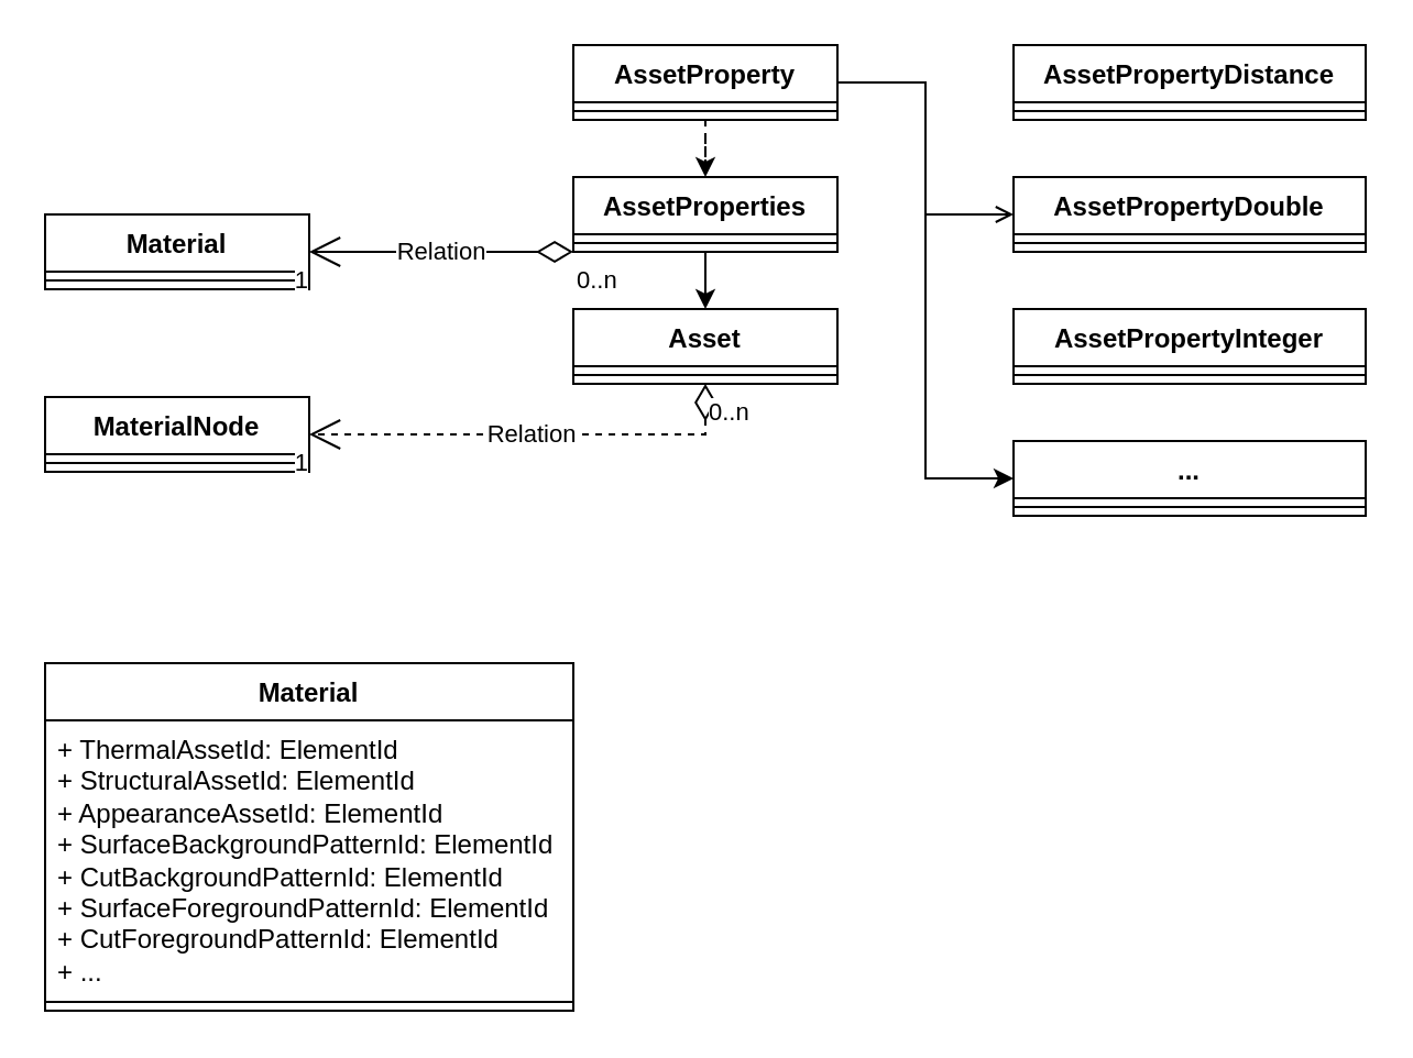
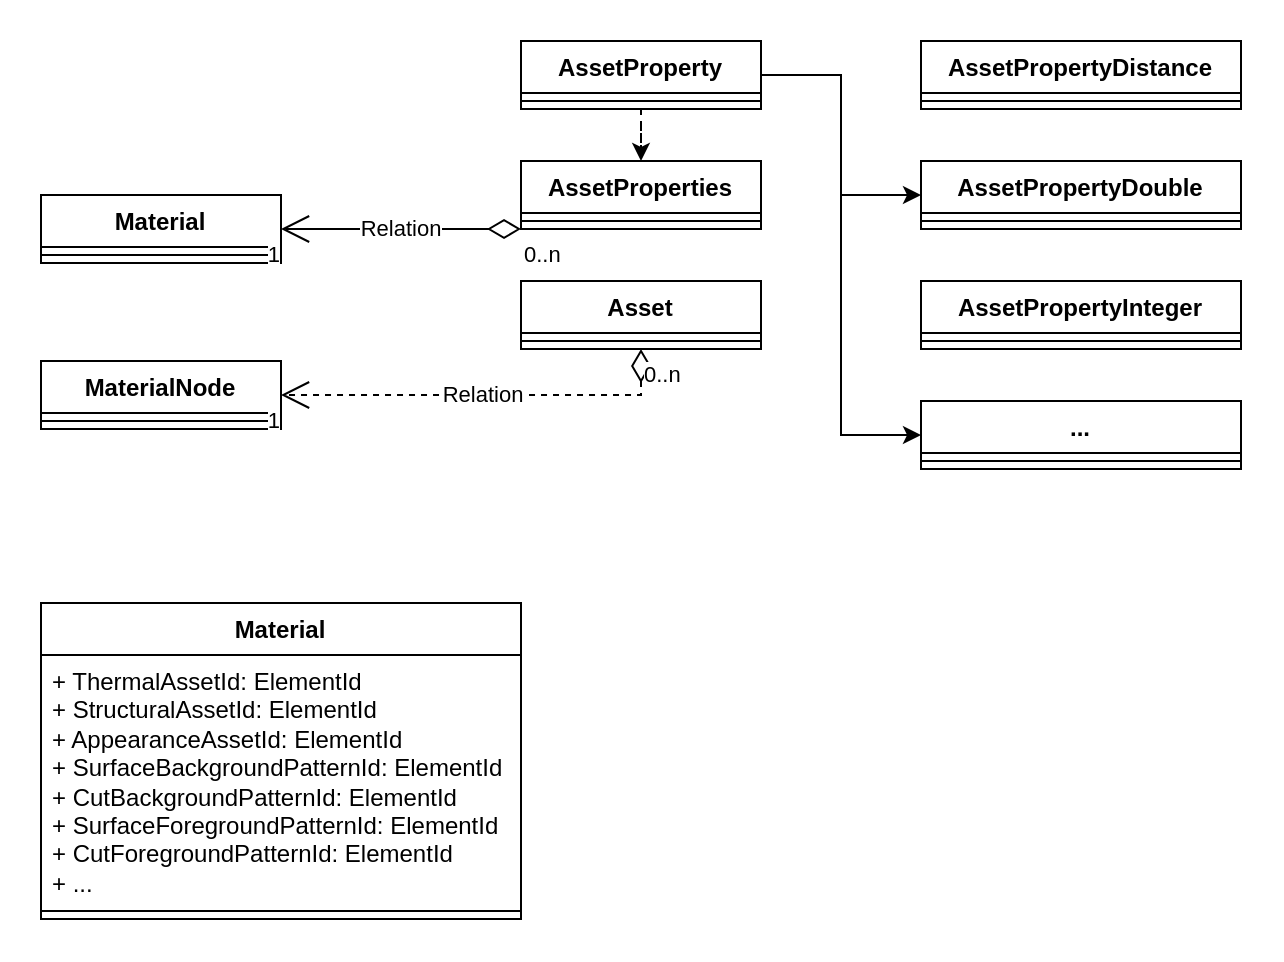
- <mxCell id="2" style="edgeStyle=orthogonalEdgeStyle;rounded=0;orthogonalLoop=1;jettySize=auto;html=1;entryX=0;entryY=0.5;entryDx=0;entryDy=0;endArrow=open;" edge="1" parent="1" source="5" target="7"><mxGeometry relative="1" as="geometry" /></mxCell>
+ <mxCell id="2" style="edgeStyle=orthogonalEdgeStyle;rounded=0;orthogonalLoop=1;jettySize=auto;html=1;entryX=0;entryY=0.5;entryDx=0;entryDy=0;" edge="1" parent="1" source="5" target="7"><mxGeometry relative="1" as="geometry" /></mxCell>
- <mxCell id="17" style="edgeStyle=orthogonalEdgeStyle;rounded=0;orthogonalLoop=1;jettySize=auto;html=1;" edge="1" parent="1" source="18" target="15"><mxGeometry relative="1" as="geometry" /></mxCell>
